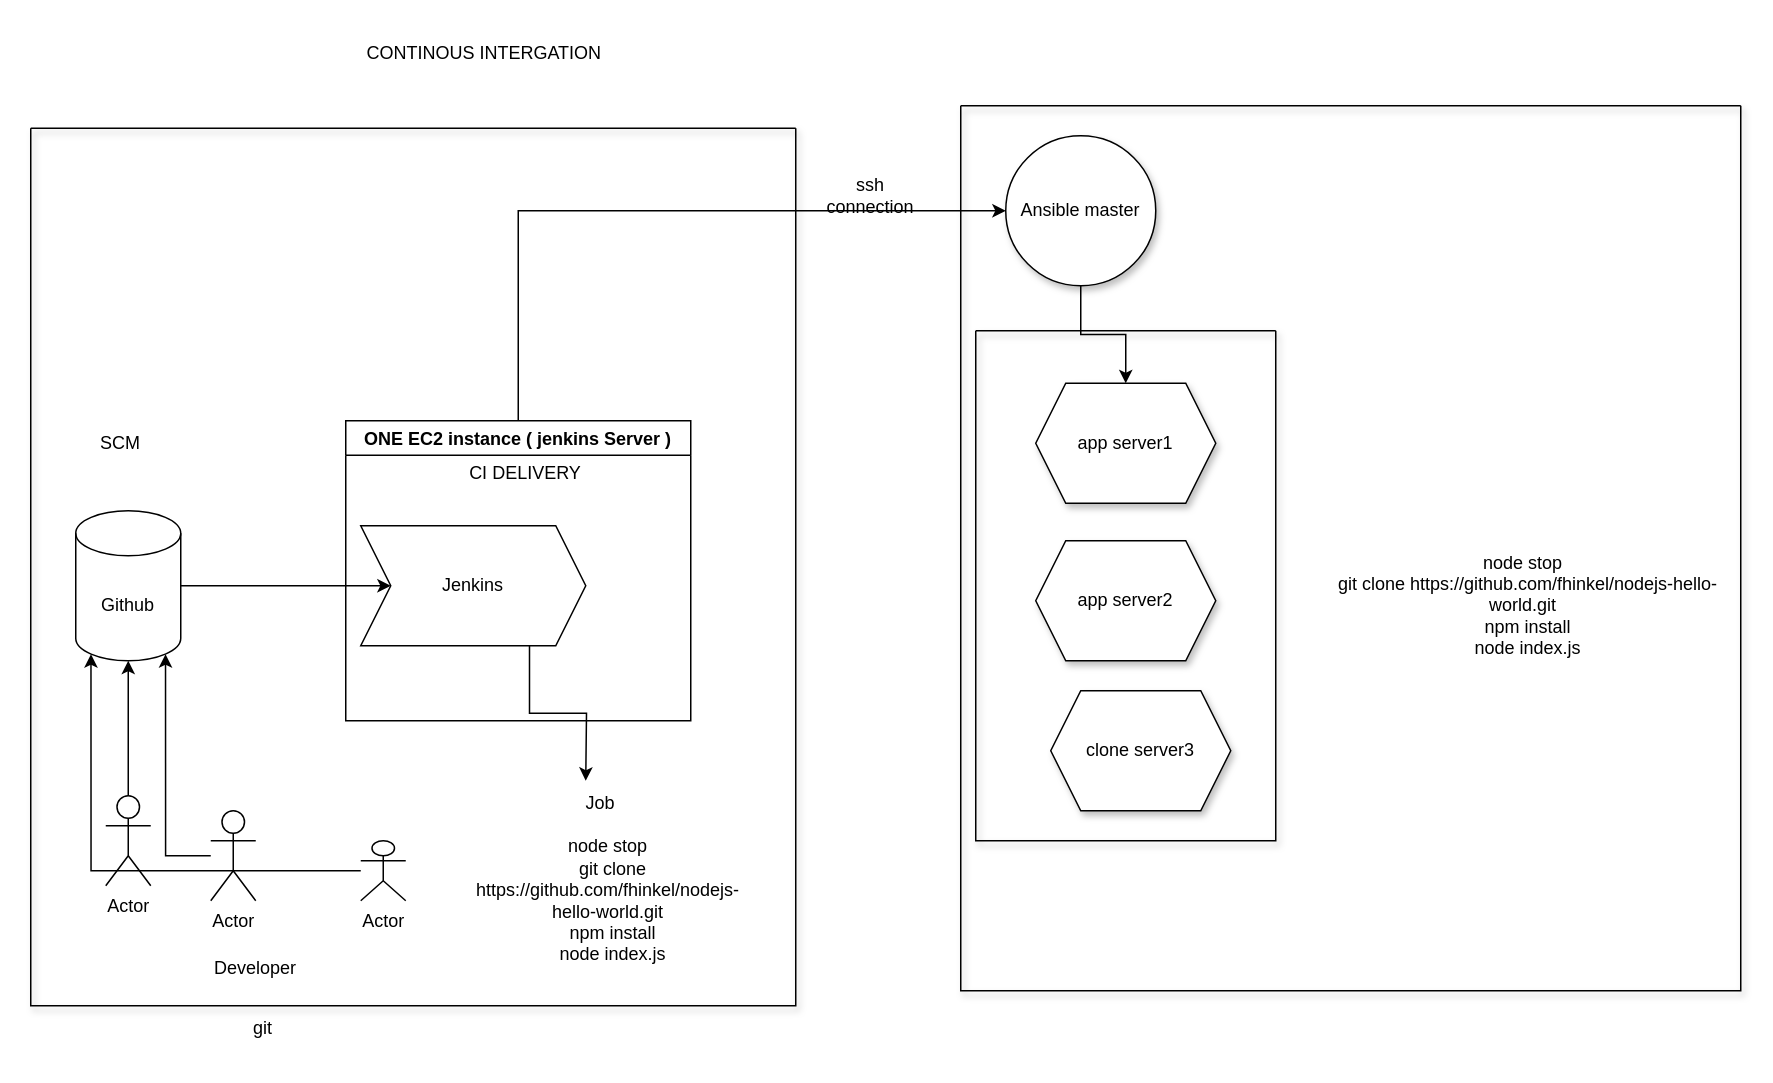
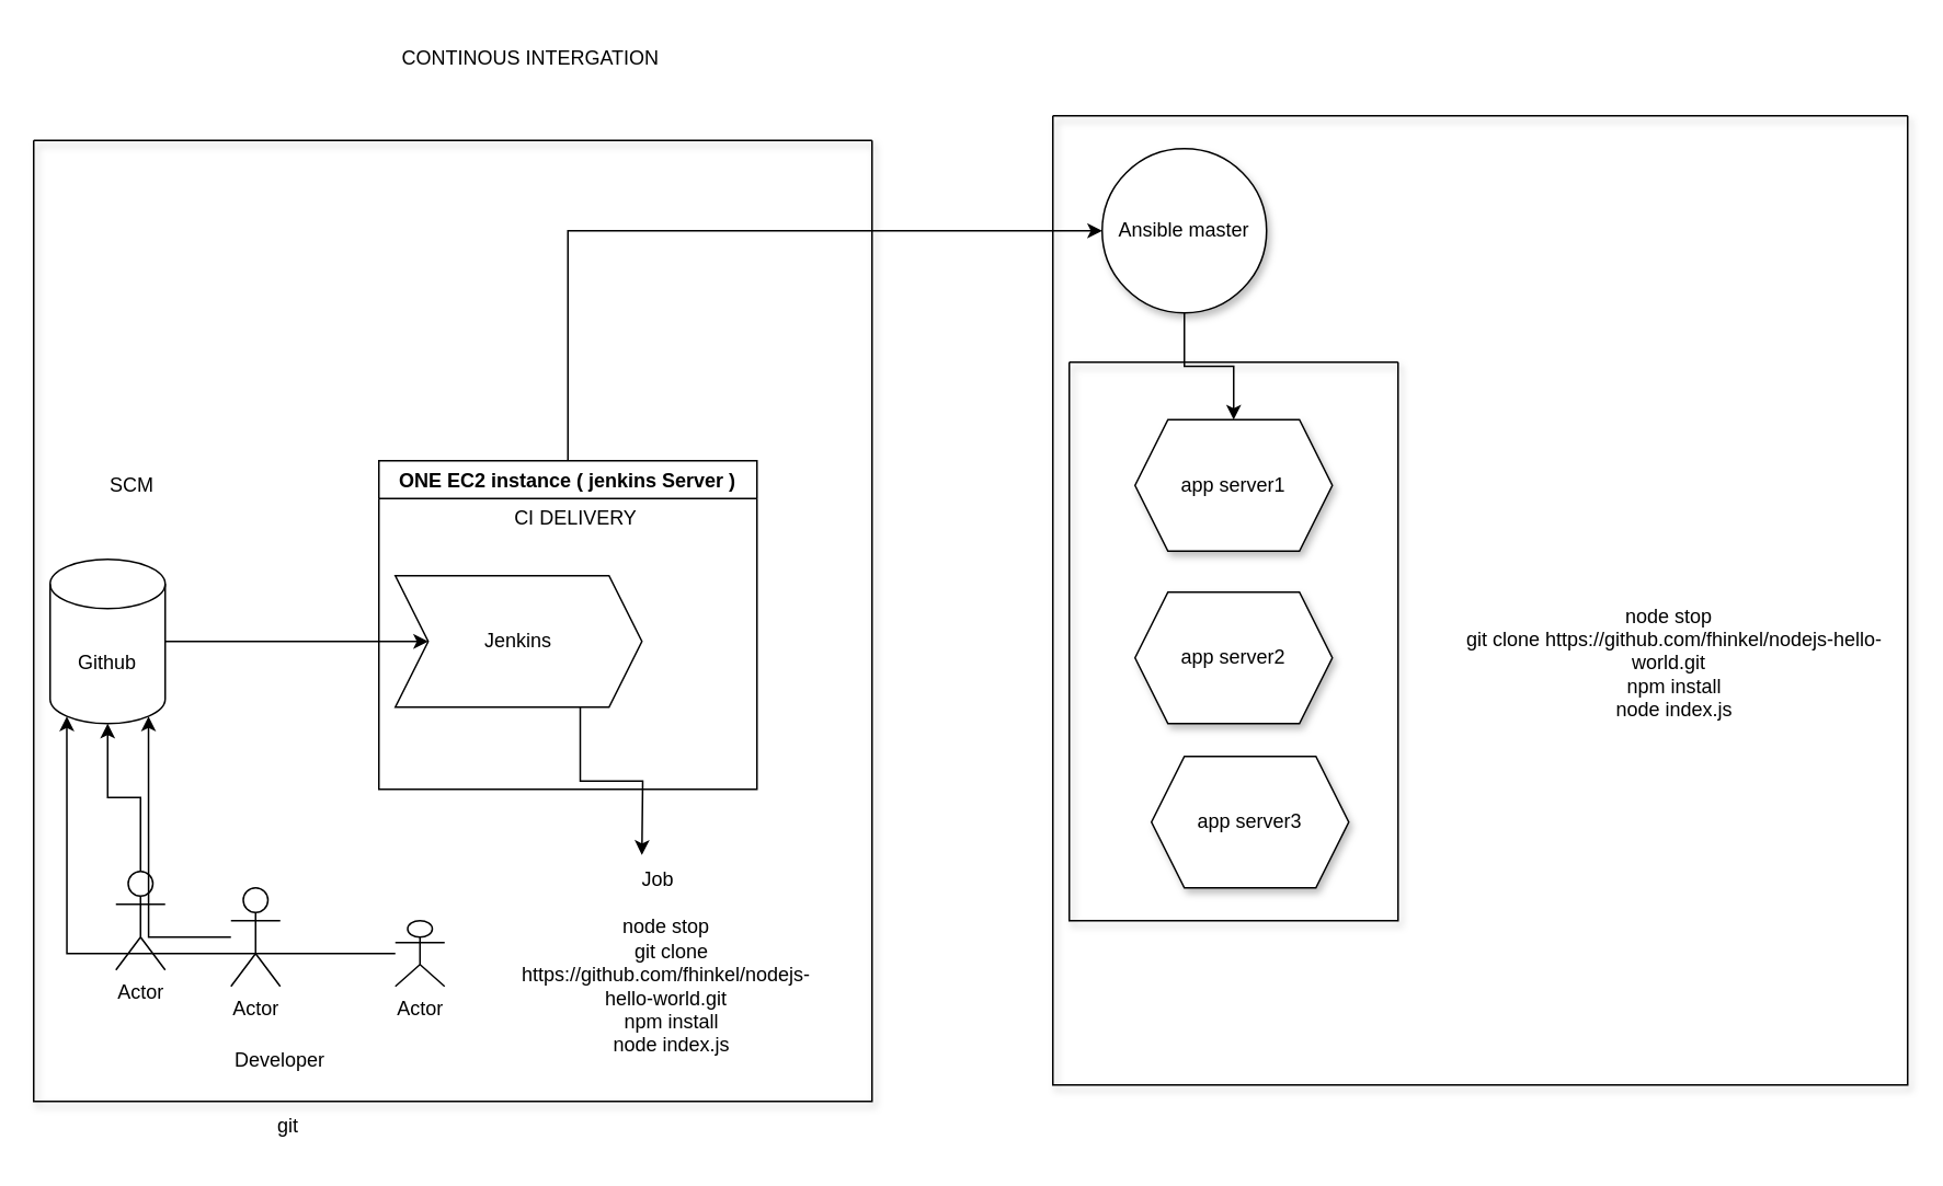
- <mxCell id="26" value="ssh connection" style="text;html=1;strokeColor=none;fillColor=none;align=center;verticalAlign=middle;whiteSpace=wrap;rounded=0;shadow=1;" vertex="1" parent="1"><mxGeometry x="550" y="100" width="60" height="60" as="geometry" /></mxCell>
- <mxCell id="3" value="Github" style="shape=cylinder3;whiteSpace=wrap;html=1;boundedLbl=1;backgroundOutline=1;size=15;" parent="1" vertex="1"><mxGeometry x="50" y="340" width="70" height="100" as="geometry" /></mxCell>
+ <mxCell id="3" value="Github" style="shape=cylinder3;whiteSpace=wrap;html=1;boundedLbl=1;backgroundOutline=1;size=15;" parent="1" vertex="1"><mxGeometry x="30" y="340" width="70" height="100" as="geometry" /></mxCell>
- <mxCell id="21" value="&lt;span&gt;clone server3&lt;/span&gt;" style="shape=hexagon;perimeter=hexagonPerimeter2;whiteSpace=wrap;html=1;fixedSize=1;shadow=1;" vertex="1" parent="1"><mxGeometry x="700" y="460" width="120" height="80" as="geometry" /></mxCell>
+ <mxCell id="21" value="&lt;span&gt;app server3&lt;/span&gt;" style="shape=hexagon;perimeter=hexagonPerimeter2;whiteSpace=wrap;html=1;fixedSize=1;shadow=1;" vertex="1" parent="1"><mxGeometry x="700" y="460" width="120" height="80" as="geometry" /></mxCell>
